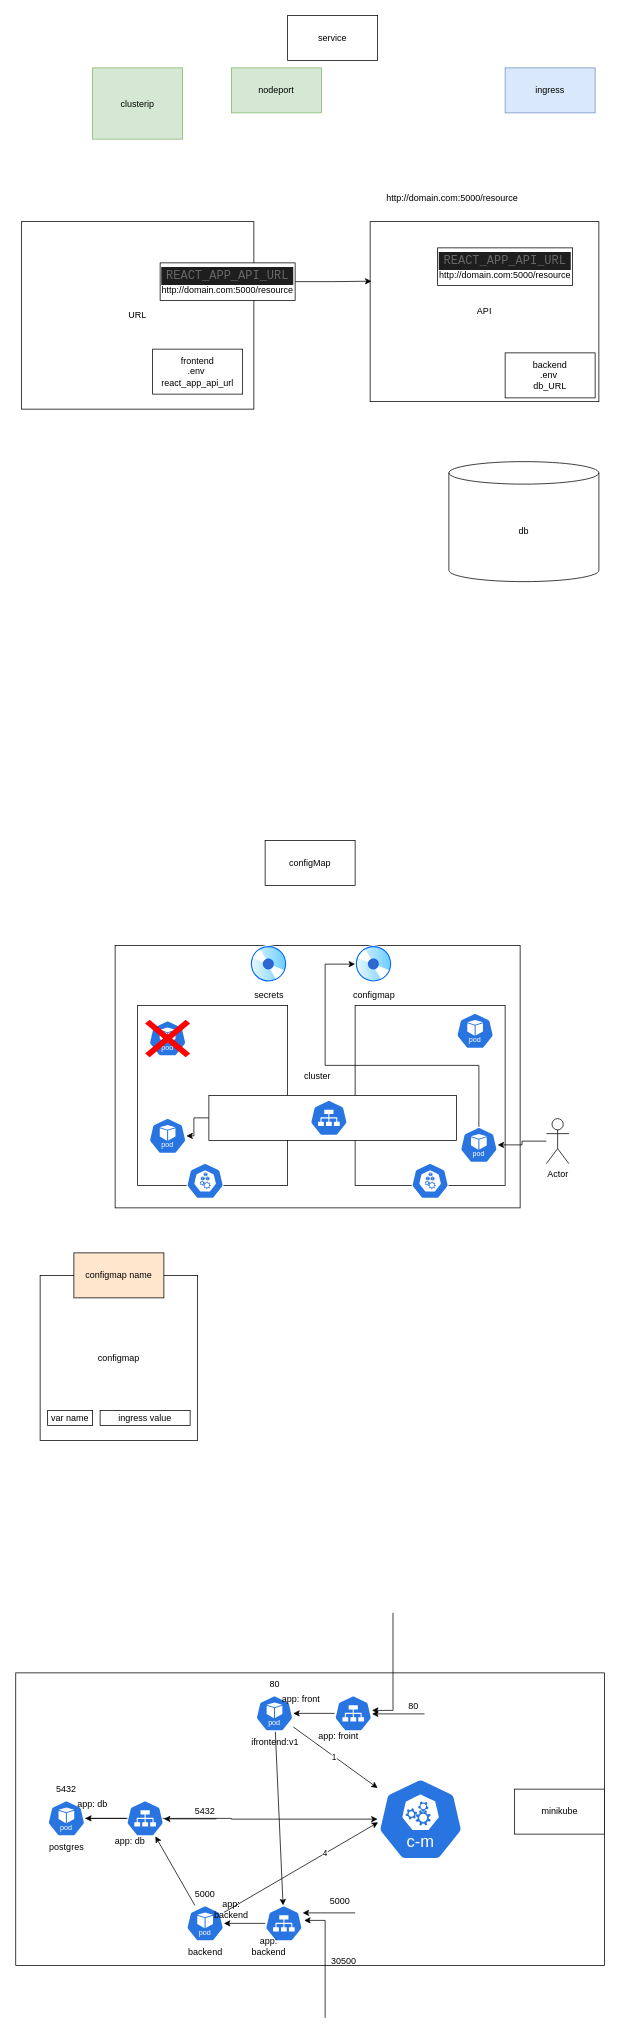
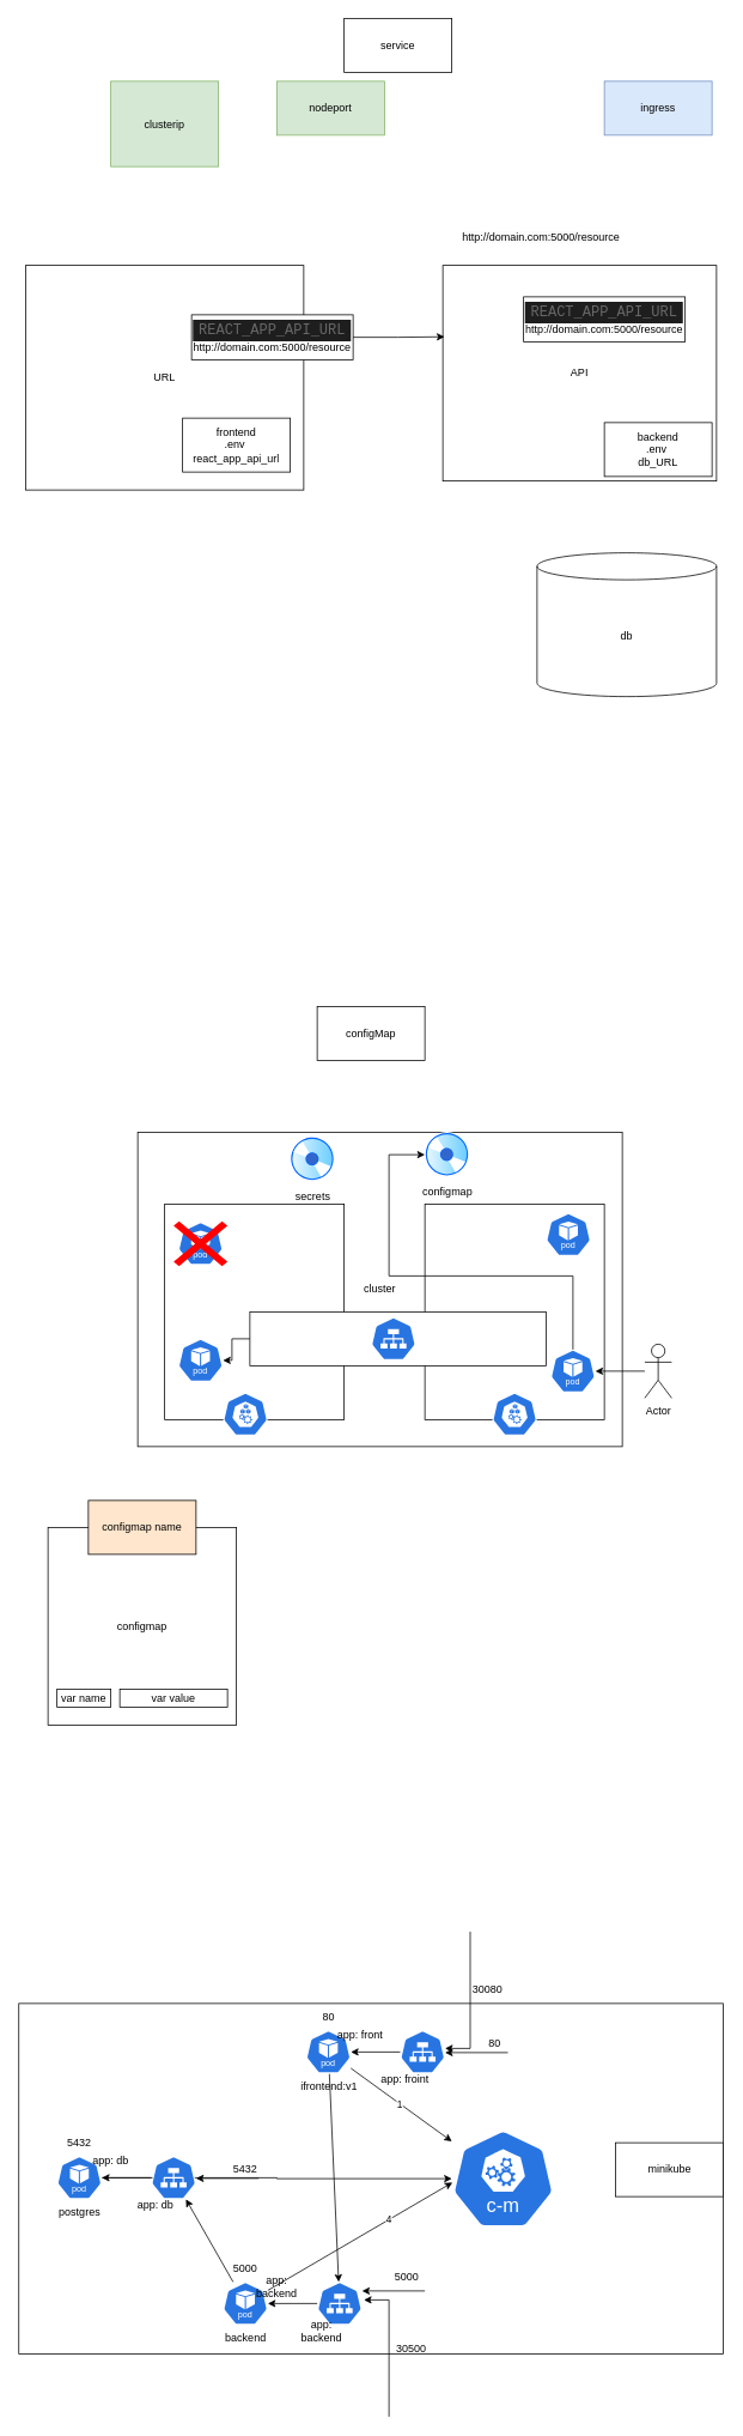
- <mxCell id="33" value="secrets" style="image;aspect=fixed;perimeter=ellipsePerimeter;html=1;align=center;shadow=0;dashed=0;spacingTop=3;image=img/lib/active_directory/cd_dvd.svg;" vertex="1" parent="1"><mxGeometry x="333" y="1260" width="50" height="50" as="geometry" /></mxCell>
+ <mxCell id="33" value="secrets" style="image;aspect=fixed;perimeter=ellipsePerimeter;html=1;align=center;shadow=0;dashed=0;spacingTop=3;image=img/lib/active_directory/cd_dvd.svg;" vertex="1" parent="1"><mxGeometry x="323" y="1265" width="50" height="50" as="geometry" /></mxCell>
- <mxCell id="31" value="Actor" style="shape=umlActor;verticalLabelPosition=bottom;verticalAlign=top;html=1;outlineConnect=0;" vertex="1" parent="1"><mxGeometry x="728" y="1491" width="30" height="60" as="geometry" /></mxCell>
+ <mxCell id="31" value="Actor" style="shape=umlActor;verticalLabelPosition=bottom;verticalAlign=top;html=1;outlineConnect=0;" vertex="1" parent="1"><mxGeometry x="718" y="1496" width="30" height="60" as="geometry" /></mxCell>
- <mxCell id="37" value="ingress value" style="rounded=0;whiteSpace=wrap;html=1;" vertex="1" parent="1"><mxGeometry x="133" y="1880" width="120" height="20" as="geometry" /></mxCell>
+ <mxCell id="37" value="var value" style="rounded=0;whiteSpace=wrap;html=1;" vertex="1" parent="1"><mxGeometry x="133" y="1880" width="120" height="20" as="geometry" /></mxCell>
+ <mxCell id="71" value="30080" style="text;html=1;align=center;verticalAlign=middle;whiteSpace=wrap;rounded=0;" vertex="1" parent="1"><mxGeometry x="513" y="2200" width="60" height="30" as="geometry" /></mxCell>
